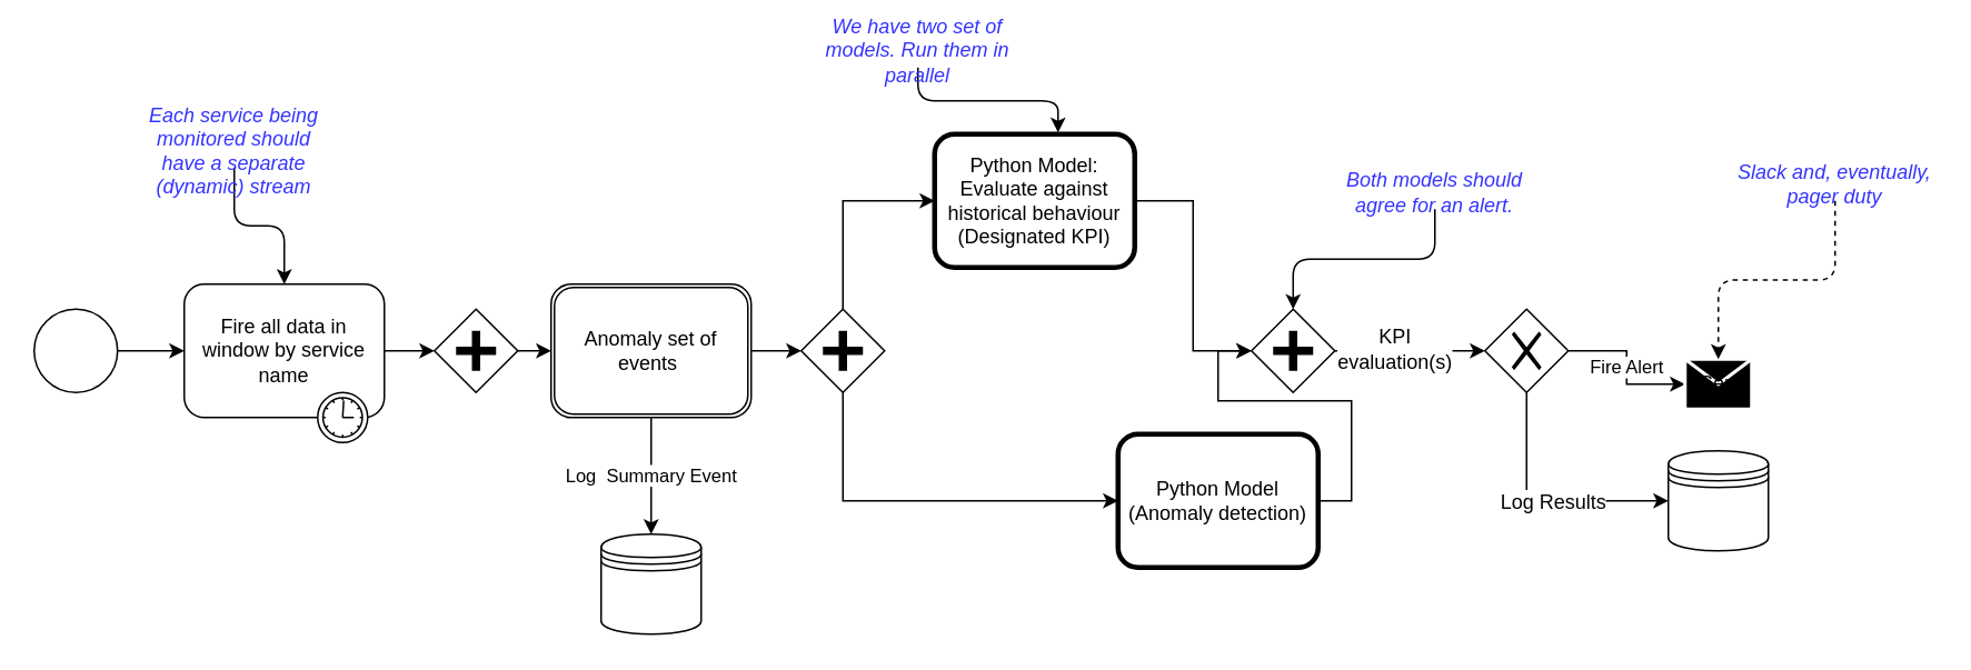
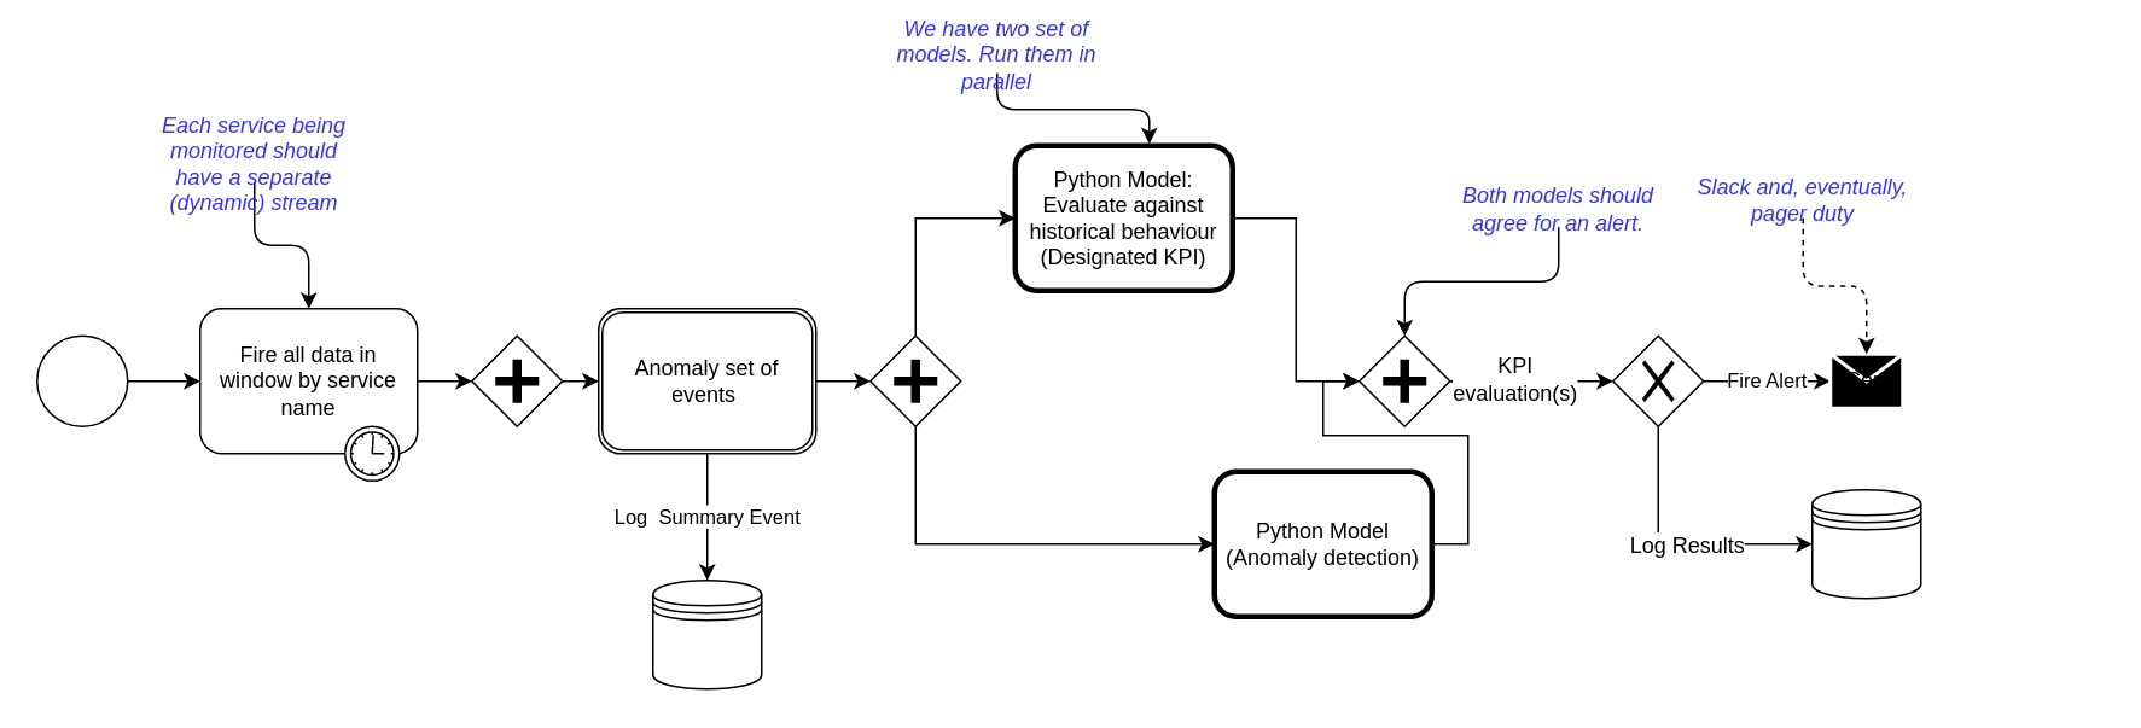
- <mxCell id="34" value="&lt;i&gt;Slack and, eventually, pager duty&lt;/i&gt;" style="text;html=1;strokeColor=none;fillColor=none;align=center;verticalAlign=middle;whiteSpace=wrap;rounded=0;fontColor=#3333FF;" vertex="1" parent="1"><mxGeometry x="1040" y="100" width="120" height="20" as="geometry" /></mxCell>
+ <mxCell id="34" value="&lt;i&gt;Slack and, eventually, pager duty&lt;/i&gt;" style="text;html=1;strokeColor=none;fillColor=none;align=center;verticalAlign=middle;whiteSpace=wrap;rounded=0;fontColor=#3333FF;" vertex="1" parent="1"><mxGeometry x="935" y="100" width="120" height="20" as="geometry" /></mxCell>
- <mxCell id="27" value="Sen" style="shape=message;whiteSpace=wrap;html=1;outlineConnect=0;fillColor=#000000;strokeColor=#ffffff;strokeWidth=2;" vertex="1" parent="1"><mxGeometry x="1010" y="215" width="40" height="30" as="geometry" /></mxCell>
+ <mxCell id="27" value="Sen" style="shape=message;whiteSpace=wrap;html=1;outlineConnect=0;fillColor=#000000;strokeColor=#ffffff;strokeWidth=2;" vertex="1" parent="1"><mxGeometry x="1010" y="195" width="40" height="30" as="geometry" /></mxCell>
